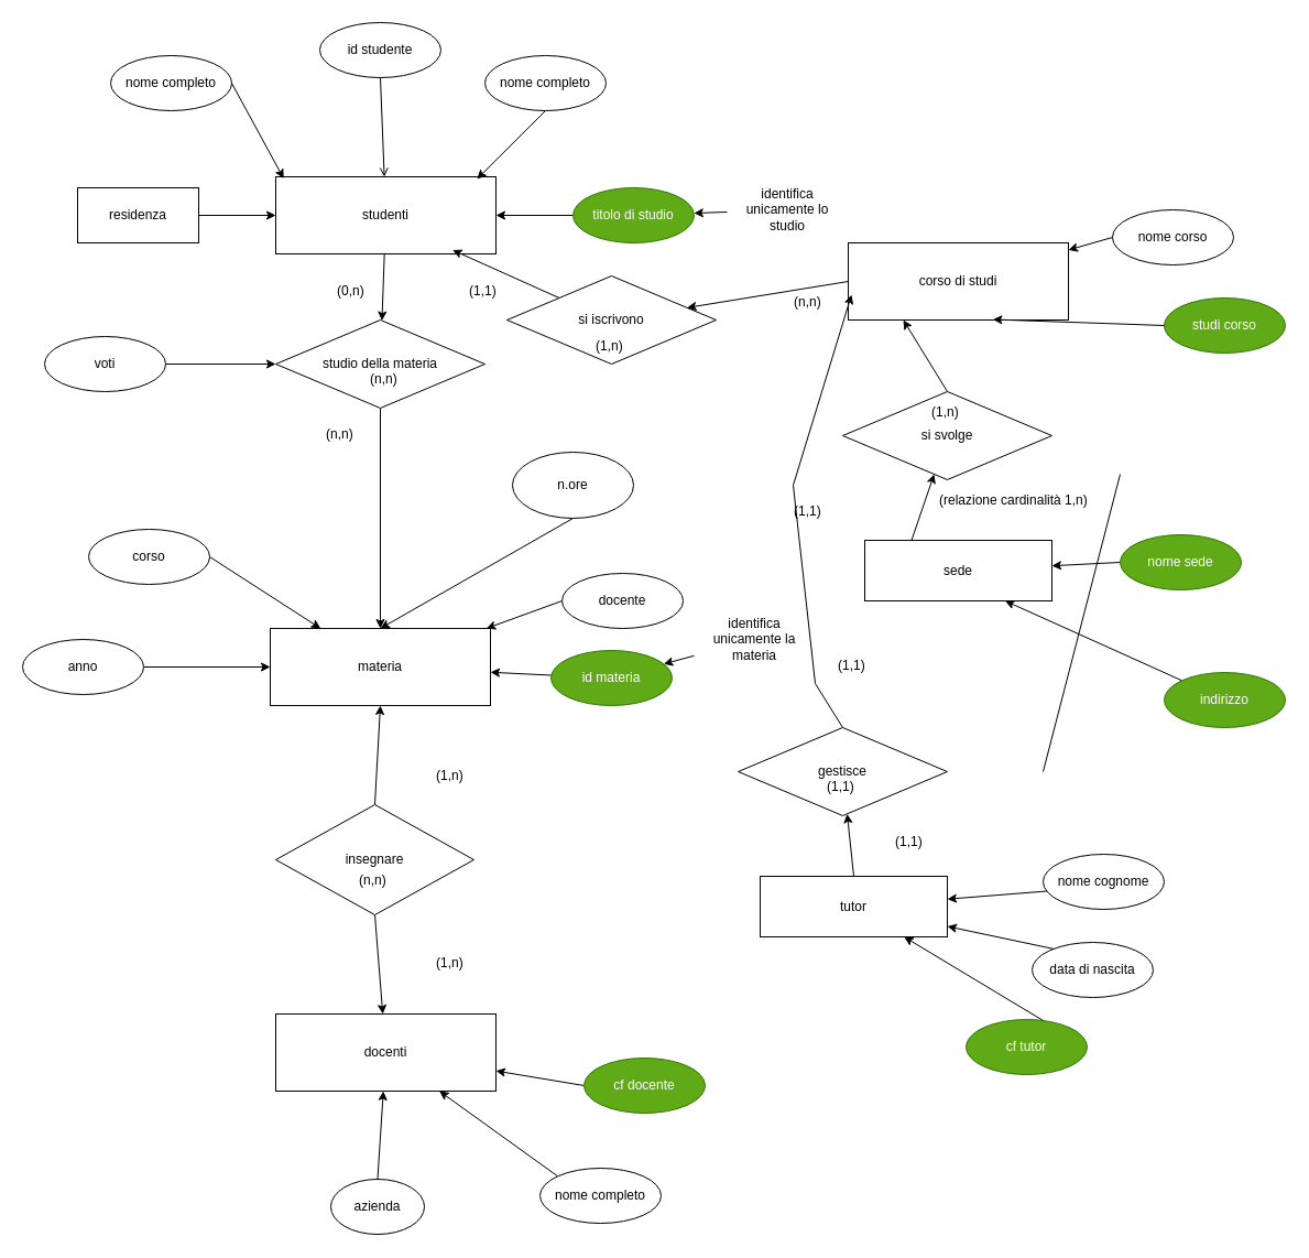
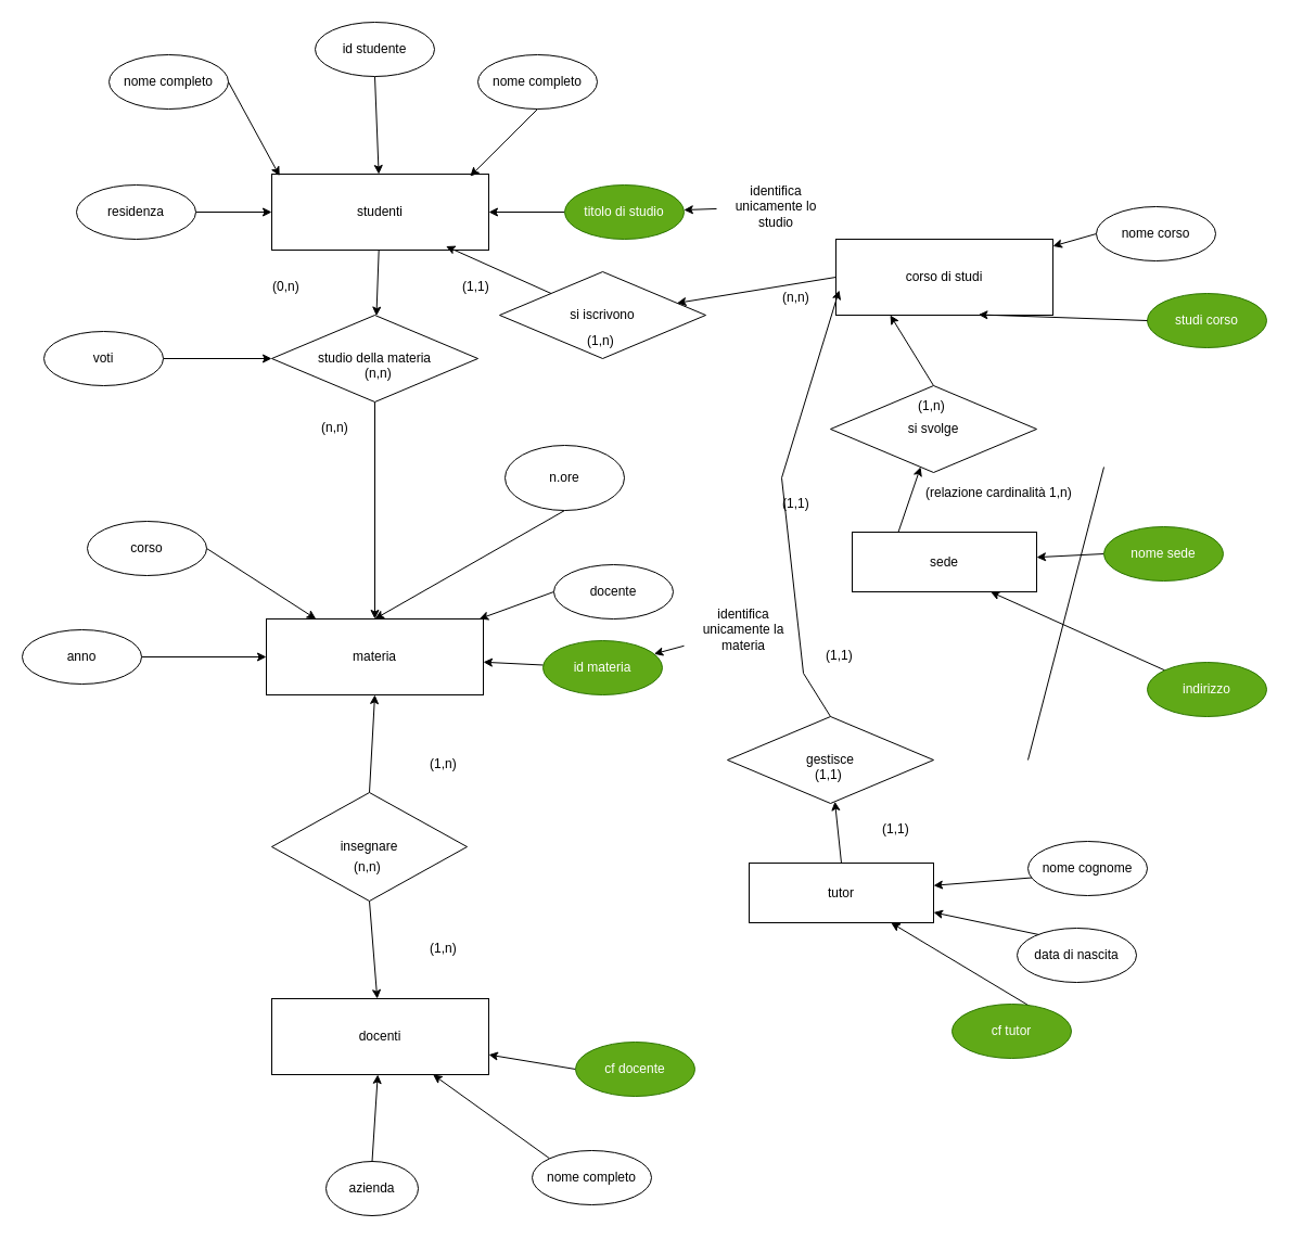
- <mxCell id="4" style="edgeStyle=none;rounded=0;orthogonalLoop=1;jettySize=auto;html=1;exitX=0.5;exitY=1;exitDx=0;exitDy=0;endArrow=open;" edge="1" parent="1" source="5" target="3"><mxGeometry relative="1" as="geometry" /></mxCell>
+ <mxCell id="4" style="edgeStyle=none;rounded=0;orthogonalLoop=1;jettySize=auto;html=1;exitX=0.5;exitY=1;exitDx=0;exitDy=0;" edge="1" parent="1" source="5" target="3"><mxGeometry relative="1" as="geometry" /></mxCell>
- <mxCell id="9" value="residenza" style="whiteSpace=wrap;html=1;align=center;rounded=0;" vertex="1" parent="1"><mxGeometry x="70" y="170" width="110" height="50" as="geometry" /></mxCell>
+ <mxCell id="9" value="residenza" style="ellipse;whiteSpace=wrap;html=1;align=center;" vertex="1" parent="1"><mxGeometry x="70" y="170" width="110" height="50" as="geometry" /></mxCell>
- <mxCell id="84" value="(0,n)" style="text;strokeColor=none;fillColor=none;spacingLeft=4;spacingRight=4;overflow=hidden;rotatable=0;points=[[0,0.5],[1,0.5]];portConstraint=eastwest;fontSize=12;whiteSpace=wrap;html=1;" vertex="1" parent="1"><mxGeometry x="300" y="250" width="40" height="30" as="geometry" /></mxCell>
+ <mxCell id="84" value="(0,n)" style="text;strokeColor=none;fillColor=none;spacingLeft=4;spacingRight=4;overflow=hidden;rotatable=0;points=[[0,0.5],[1,0.5]];portConstraint=eastwest;fontSize=12;whiteSpace=wrap;html=1;" vertex="1" parent="1"><mxGeometry x="245" y="250" width="40" height="30" as="geometry" /></mxCell>
